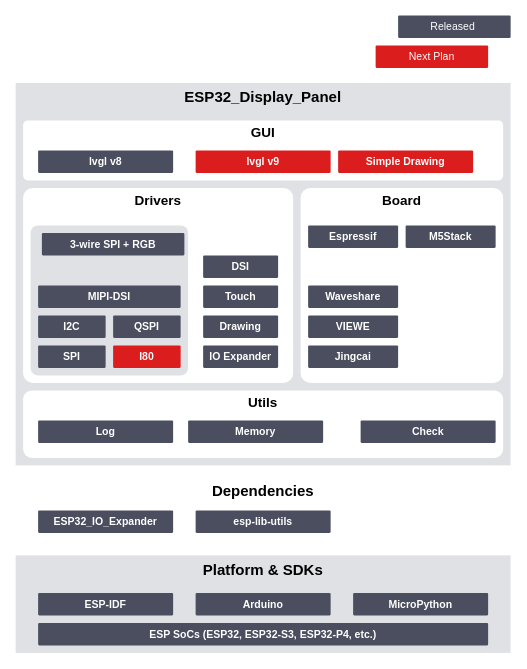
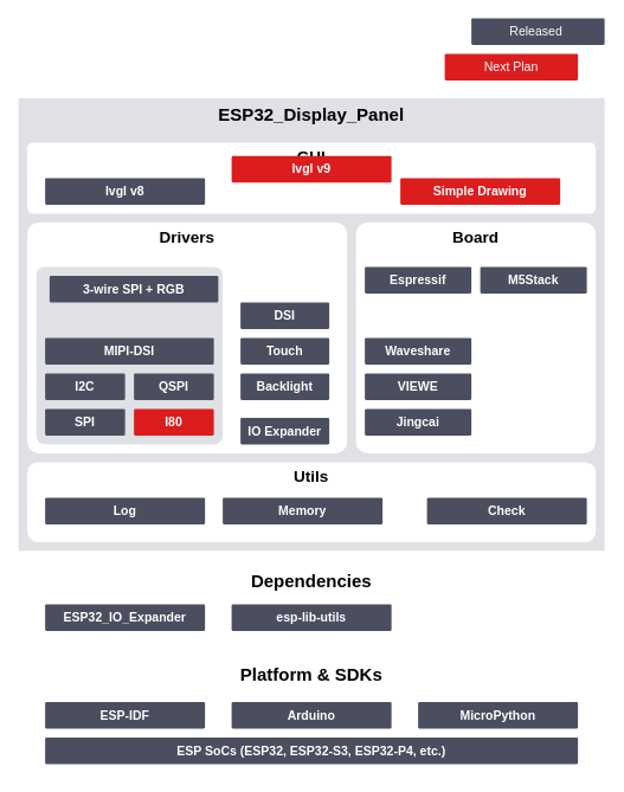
- <mxCell id="21" value="&lt;b&gt;&lt;font color=&quot;#ffffff&quot;&gt;lvgl v9&lt;/font&gt;&lt;/b&gt;" style="rounded=1;whiteSpace=wrap;html=1;verticalAlign=middle;fillColor=#DB1D1D;strokeColor=none;fontColor=#000000;fontSize=14;gradientColor=none;arcSize=5;strokeWidth=2;movable=1;resizable=1;rotatable=1;deletable=1;editable=1;connectable=1;" parent="1" vertex="1"><mxGeometry x="260" y="200" width="180" height="30" as="geometry" /></mxCell>
+ <mxCell id="21" value="&lt;b&gt;&lt;font color=&quot;#ffffff&quot;&gt;lvgl v9&lt;/font&gt;&lt;/b&gt;" style="rounded=1;whiteSpace=wrap;html=1;verticalAlign=middle;fillColor=#DB1D1D;strokeColor=none;fontColor=#000000;fontSize=14;gradientColor=none;arcSize=5;strokeWidth=2;movable=1;resizable=1;rotatable=1;deletable=1;editable=1;connectable=1;" parent="1" vertex="1"><mxGeometry x="260" y="175" width="180" height="30" as="geometry" /></mxCell>
- <mxCell id="13" value="&lt;b style=&quot;font-size: 14px;&quot;&gt;&lt;font color=&quot;#ffffff&quot;&gt;Drawing&lt;/font&gt;&lt;/b&gt;" style="rounded=1;whiteSpace=wrap;html=1;verticalAlign=middle;fillColor=#4A4E5F;strokeColor=none;fontColor=#000000;fontSize=14;gradientColor=none;arcSize=5;strokeWidth=2;movable=1;resizable=1;rotatable=1;deletable=1;editable=1;connectable=1;" parent="1" vertex="1"><mxGeometry x="270" y="420" width="100" height="30" as="geometry" /></mxCell>
+ <mxCell id="13" value="&lt;b style=&quot;font-size: 14px;&quot;&gt;&lt;font color=&quot;#ffffff&quot;&gt;Backlight&lt;/font&gt;&lt;/b&gt;" style="rounded=1;whiteSpace=wrap;html=1;verticalAlign=middle;fillColor=#4A4E5F;strokeColor=none;fontColor=#000000;fontSize=14;gradientColor=none;arcSize=5;strokeWidth=2;movable=1;resizable=1;rotatable=1;deletable=1;editable=1;connectable=1;" parent="1" vertex="1"><mxGeometry x="270" y="420" width="100" height="30" as="geometry" /></mxCell>
- <mxCell id="16" value="&lt;b&gt;&lt;font color=&quot;#ffffff&quot;&gt;IO Expander&lt;/font&gt;&lt;/b&gt;" style="rounded=1;whiteSpace=wrap;html=1;verticalAlign=middle;fillColor=#4A4E5F;strokeColor=none;fontColor=#000000;fontSize=14;gradientColor=none;arcSize=5;strokeWidth=2;movable=1;resizable=1;rotatable=1;deletable=1;editable=1;connectable=1;" parent="1" vertex="1"><mxGeometry x="270" y="460" width="100" height="30" as="geometry" /></mxCell>
+ <mxCell id="16" value="&lt;b&gt;&lt;font color=&quot;#ffffff&quot;&gt;IO Expander&lt;/font&gt;&lt;/b&gt;" style="rounded=1;whiteSpace=wrap;html=1;verticalAlign=middle;fillColor=#4A4E5F;strokeColor=none;fontColor=#000000;fontSize=14;gradientColor=none;arcSize=5;strokeWidth=2;movable=1;resizable=1;rotatable=1;deletable=1;editable=1;connectable=1;" parent="1" vertex="1"><mxGeometry x="270" y="470" width="100" height="30" as="geometry" /></mxCell>
- <mxCell id="5" value="&lt;b style=&quot;&quot;&gt;&lt;font style=&quot;font-size: 20px;&quot; color=&quot;#000000&quot;&gt;Platform &amp;amp; SDKs&lt;/font&gt;&lt;/b&gt;" style="rounded=0;whiteSpace=wrap;html=1;labelBackgroundColor=none;fillColor=#DFE1E5;strokeColor=none;fontSize=14;verticalAlign=top;" parent="1" vertex="1"><mxGeometry x="20" y="740" width="660" height="130" as="geometry" /></mxCell>
+ <mxCell id="5" value="&lt;b style=&quot;&quot;&gt;&lt;font style=&quot;font-size: 20px;&quot; color=&quot;#000000&quot;&gt;Platform &amp;amp; SDKs&lt;/font&gt;&lt;/b&gt;" style="rounded=0;whiteSpace=wrap;html=1;labelBackgroundColor=none;fillColor=#ffffff;strokeColor=none;fontSize=14;verticalAlign=top;" parent="1" vertex="1"><mxGeometry x="20" y="740" width="660" height="130" as="geometry" /></mxCell>
